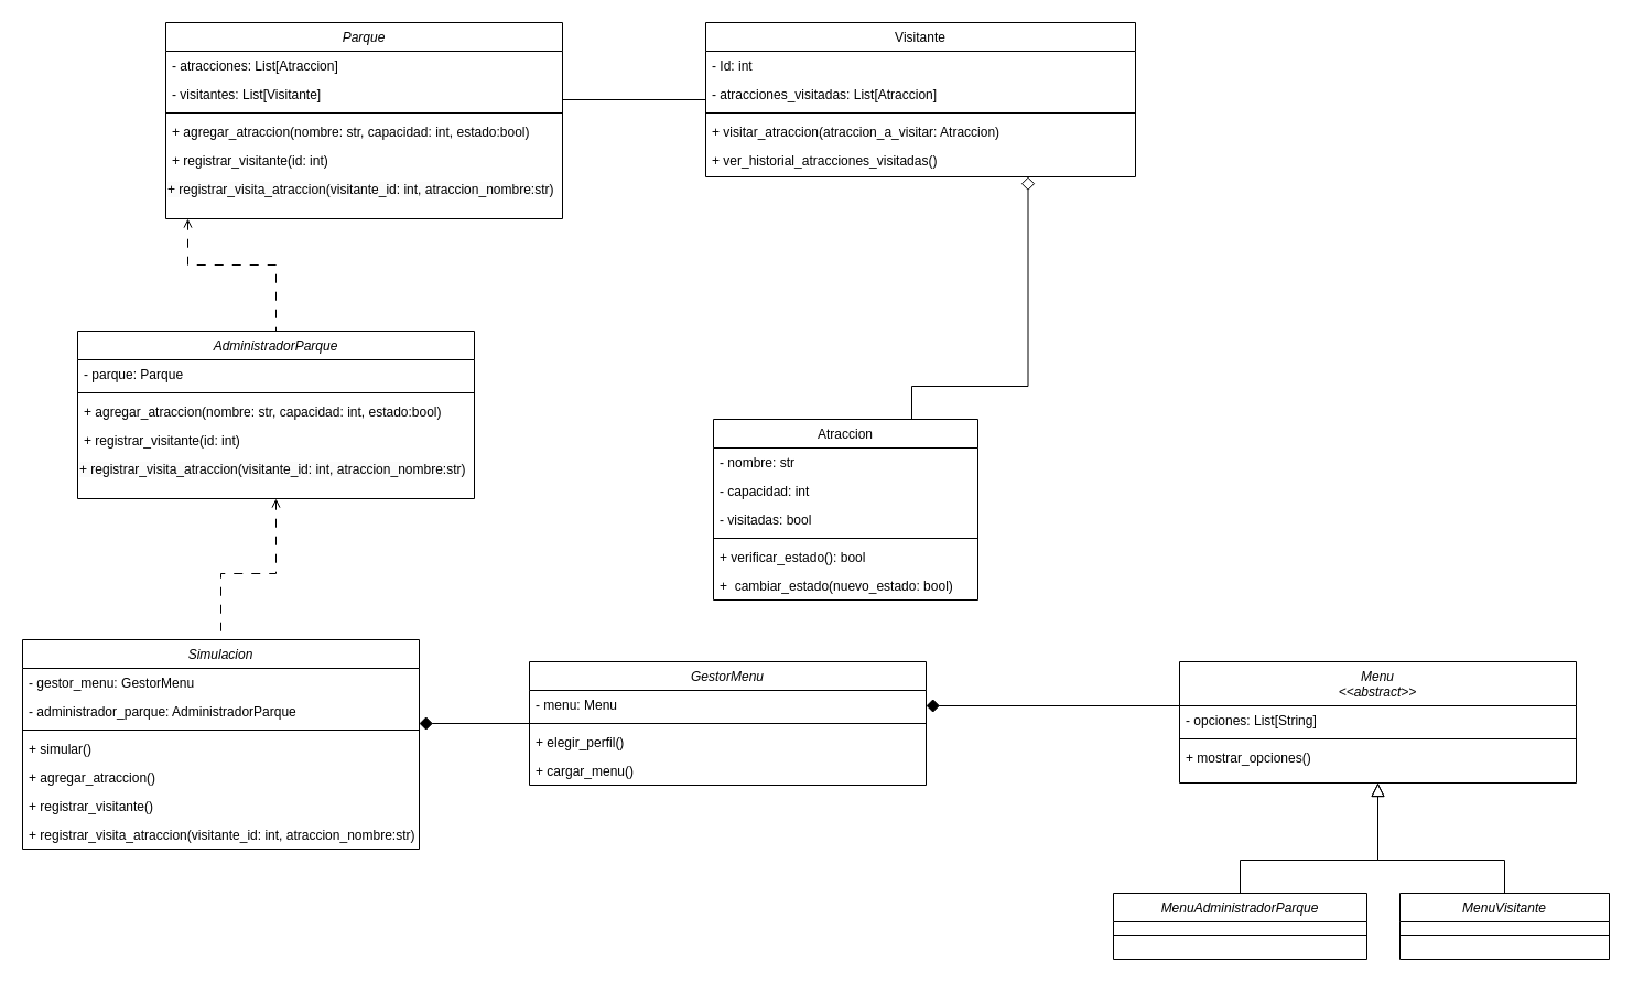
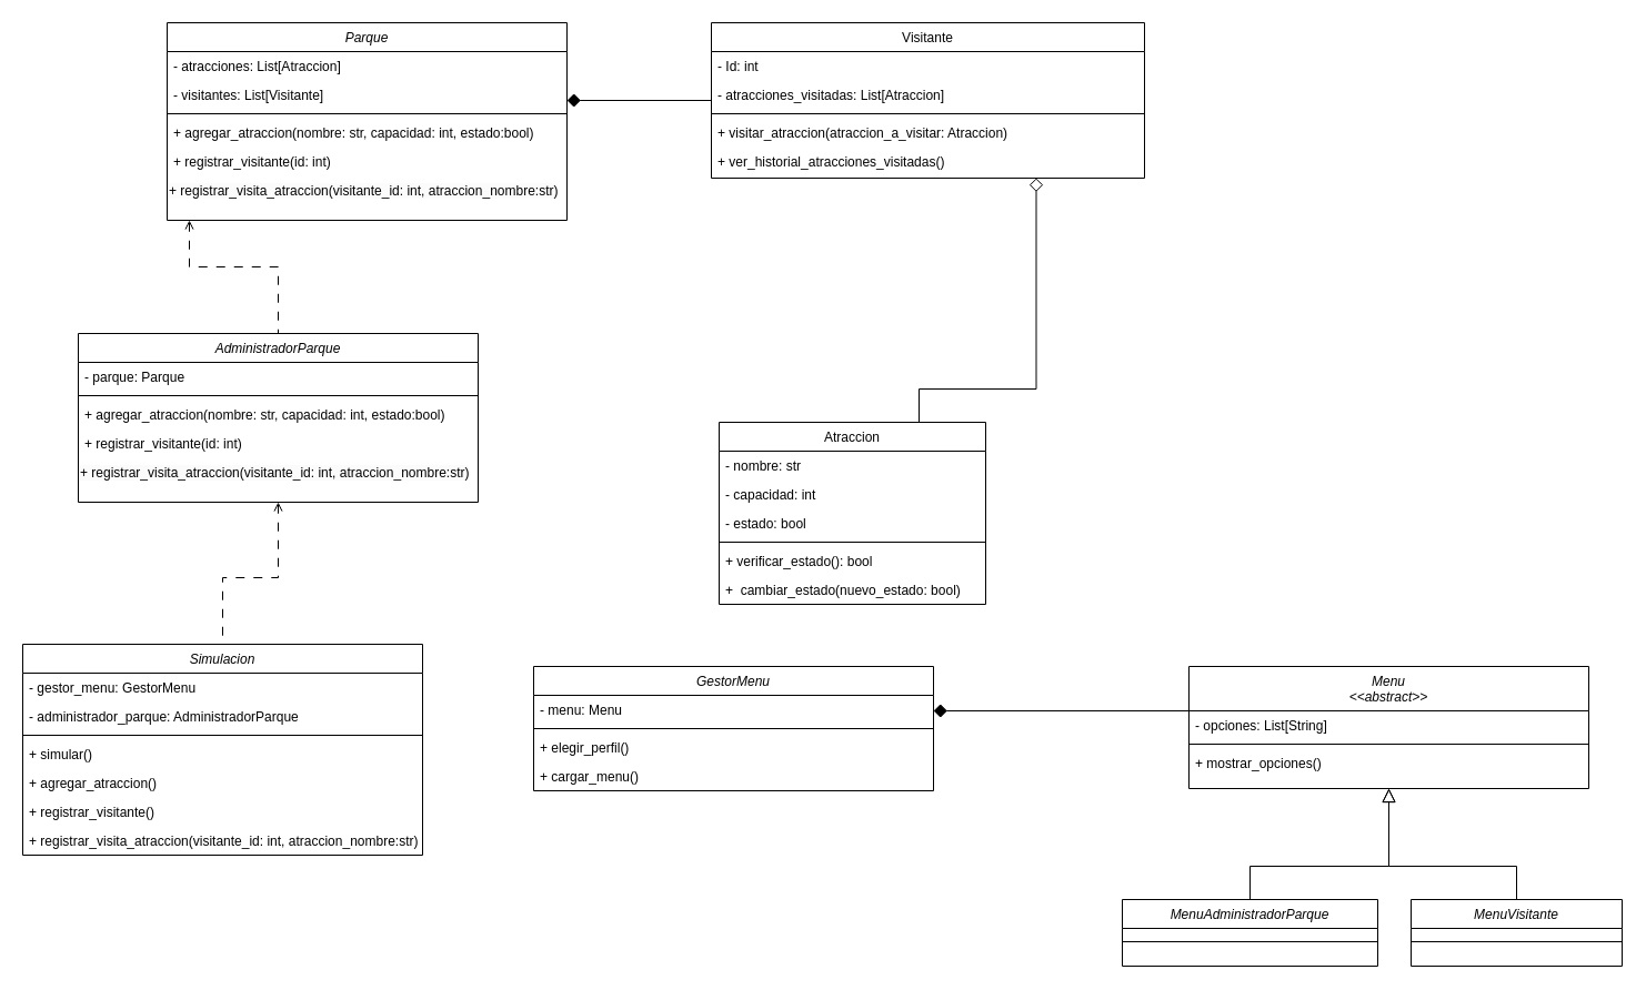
- <mxCell id="23" value="" style="endArrow=none;endSize=10;endFill=1;shadow=0;strokeWidth=1;rounded=0;curved=0;edgeStyle=elbowEdgeStyle;elbow=vertical;startArrow=none;startFill=0;" parent="1" source="16" target="2" edge="1"><mxGeometry width="160" relative="1" as="geometry"><mxPoint x="590" y="360" as="sourcePoint" /><mxPoint x="660" y="210" as="targetPoint" /><Array as="points"><mxPoint x="420" y="100" /></Array></mxGeometry></mxCell>
+ <mxCell id="23" value="" style="endArrow=diamond;endSize=10;endFill=1;shadow=0;strokeWidth=1;rounded=0;curved=0;edgeStyle=elbowEdgeStyle;elbow=vertical;startArrow=none;startFill=0;" parent="1" source="16" target="2" edge="1"><mxGeometry width="160" relative="1" as="geometry"><mxPoint x="590" y="360" as="sourcePoint" /><mxPoint x="660" y="210" as="targetPoint" /><Array as="points"><mxPoint x="420" y="100" /></Array></mxGeometry></mxCell>
- <mxCell id="12" value="- visitadas: bool" style="text;align=left;verticalAlign=top;spacingLeft=4;spacingRight=4;overflow=hidden;rotatable=0;points=[[0,0.5],[1,0.5]];portConstraint=eastwest;rounded=0;shadow=0;html=0;" parent="9" vertex="1"><mxGeometry y="78" width="240" height="26" as="geometry" /></mxCell>
+ <mxCell id="12" value="- estado: bool" style="text;align=left;verticalAlign=top;spacingLeft=4;spacingRight=4;overflow=hidden;rotatable=0;points=[[0,0.5],[1,0.5]];portConstraint=eastwest;rounded=0;shadow=0;html=0;" parent="9" vertex="1"><mxGeometry y="78" width="240" height="26" as="geometry" /></mxCell>
- <mxCell id="55" value="" style="endArrow=diamond;endSize=10;endFill=1;shadow=0;strokeWidth=1;rounded=0;curved=0;edgeStyle=elbowEdgeStyle;elbow=vertical;startArrow=none;startFill=0;" edge="1" parent="1" source="39" target="31"><mxGeometry width="160" relative="1" as="geometry"><mxPoint x="1080" y="638" as="sourcePoint" /><mxPoint x="850" y="650" as="targetPoint" /><Array as="points"><mxPoint x="480" y="660" /></Array></mxGeometry></mxCell>
